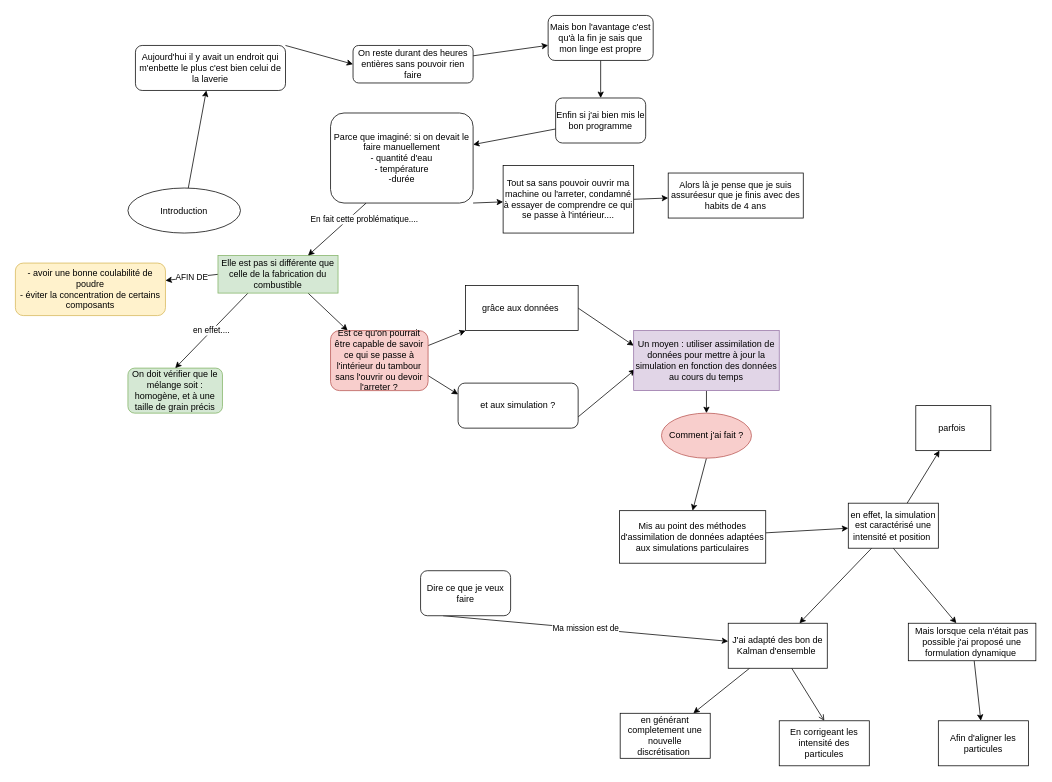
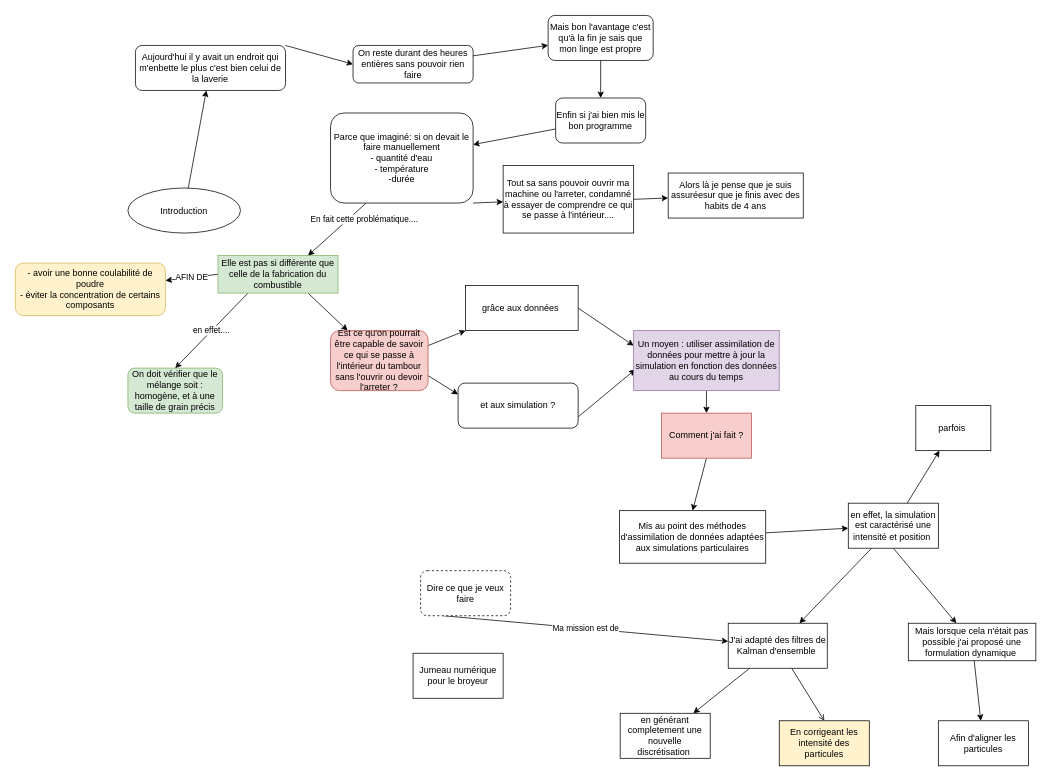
- <mxCell id="38" value="Comment j'ai fait ?" style="ellipse;whiteSpace=wrap;html=1;labelBackgroundColor=none;fillColor=#f8cecc;strokeColor=#b85450;" vertex="1" parent="1"><mxGeometry x="881" y="550" width="120" height="60" as="geometry" /></mxCell>
+ <mxCell id="38" value="Comment j'ai fait ?" style="rounded=0;whiteSpace=wrap;html=1;labelBackgroundColor=none;fillColor=#f8cecc;strokeColor=#b85450;" vertex="1" parent="1"><mxGeometry x="881" y="550" width="120" height="60" as="geometry" /></mxCell>
- <mxCell id="5" value="Dire ce que je veux faire" style="rounded=1;whiteSpace=wrap;html=1;" vertex="1" parent="1"><mxGeometry x="560" y="760" width="120" height="60" as="geometry" /></mxCell>
+ <mxCell id="5" value="Dire ce que je veux faire" style="rounded=1;whiteSpace=wrap;html=1;dashed=1;" vertex="1" parent="1"><mxGeometry x="560" y="760" width="120" height="60" as="geometry" /></mxCell>
- <mxCell id="47" value="J'ai adapté des bon de Kalman d'ensemble&amp;nbsp;" style="whiteSpace=wrap;html=1;rounded=0;labelBackgroundColor=none;" vertex="1" parent="1"><mxGeometry x="970" y="830" width="132" height="60" as="geometry" /></mxCell>
+ <mxCell id="47" value="J'ai adapté des filtres de Kalman d'ensemble&amp;nbsp;" style="whiteSpace=wrap;html=1;rounded=0;labelBackgroundColor=none;" vertex="1" parent="1"><mxGeometry x="970" y="830" width="132" height="60" as="geometry" /></mxCell>
+ <mxCell id="6" value="Jumeau numérique pour le broyeur" style="rounded=0;whiteSpace=wrap;html=1;" vertex="1" parent="1"><mxGeometry x="550" y="870" width="120" height="60" as="geometry" /></mxCell>
- <mxCell id="52" value="En corrigeant les intensité des particules" style="whiteSpace=wrap;html=1;rounded=0;labelBackgroundColor=none;" vertex="1" parent="1"><mxGeometry x="1038" y="960" width="120" height="60" as="geometry" /></mxCell>
+ <mxCell id="52" value="En corrigeant les intensité des particules" style="whiteSpace=wrap;html=1;rounded=0;labelBackgroundColor=none;fillColor=#fff2cc;" vertex="1" parent="1"><mxGeometry x="1038" y="960" width="120" height="60" as="geometry" /></mxCell>
